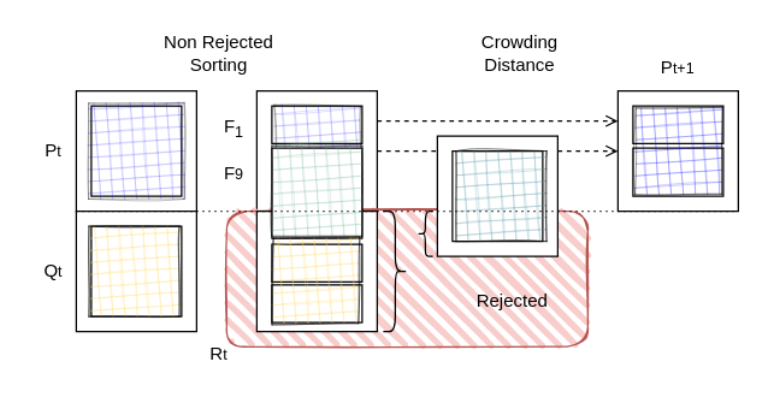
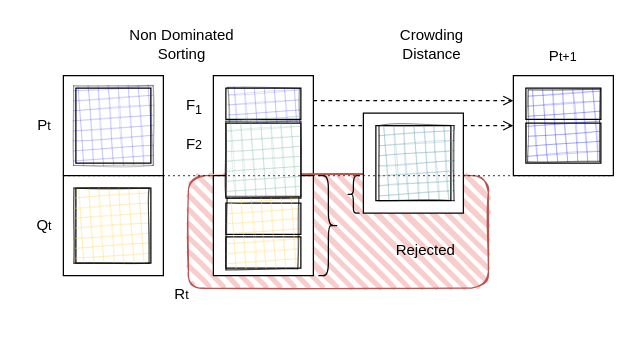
- <mxCell id="13" value="Non Rejected Sorting" style="text;html=1;strokeColor=none;fillColor=none;align=center;verticalAlign=middle;whiteSpace=wrap;rounded=0;" vertex="1" parent="1"><mxGeometry x="100" y="20" width="90" height="30" as="geometry" /></mxCell>
+ <mxCell id="13" value="Non Dominated Sorting" style="text;html=1;strokeColor=none;fillColor=none;align=center;verticalAlign=middle;whiteSpace=wrap;rounded=0;" vertex="1" parent="1"><mxGeometry x="100" y="20" width="90" height="30" as="geometry" /></mxCell>
- <mxCell id="15" value="F&lt;span style=&quot;font-size: 10px;&quot;&gt;9&lt;/span&gt;" style="text;html=1;strokeColor=none;fillColor=none;align=center;verticalAlign=middle;whiteSpace=wrap;rounded=0;" vertex="1" parent="1"><mxGeometry x="140" y="100" width="30" height="30" as="geometry" /></mxCell>
+ <mxCell id="15" value="F&lt;span style=&quot;font-size: 10px;&quot;&gt;2&lt;/span&gt;" style="text;html=1;strokeColor=none;fillColor=none;align=center;verticalAlign=middle;whiteSpace=wrap;rounded=0;" vertex="1" parent="1"><mxGeometry x="140" y="100" width="30" height="30" as="geometry" /></mxCell>
